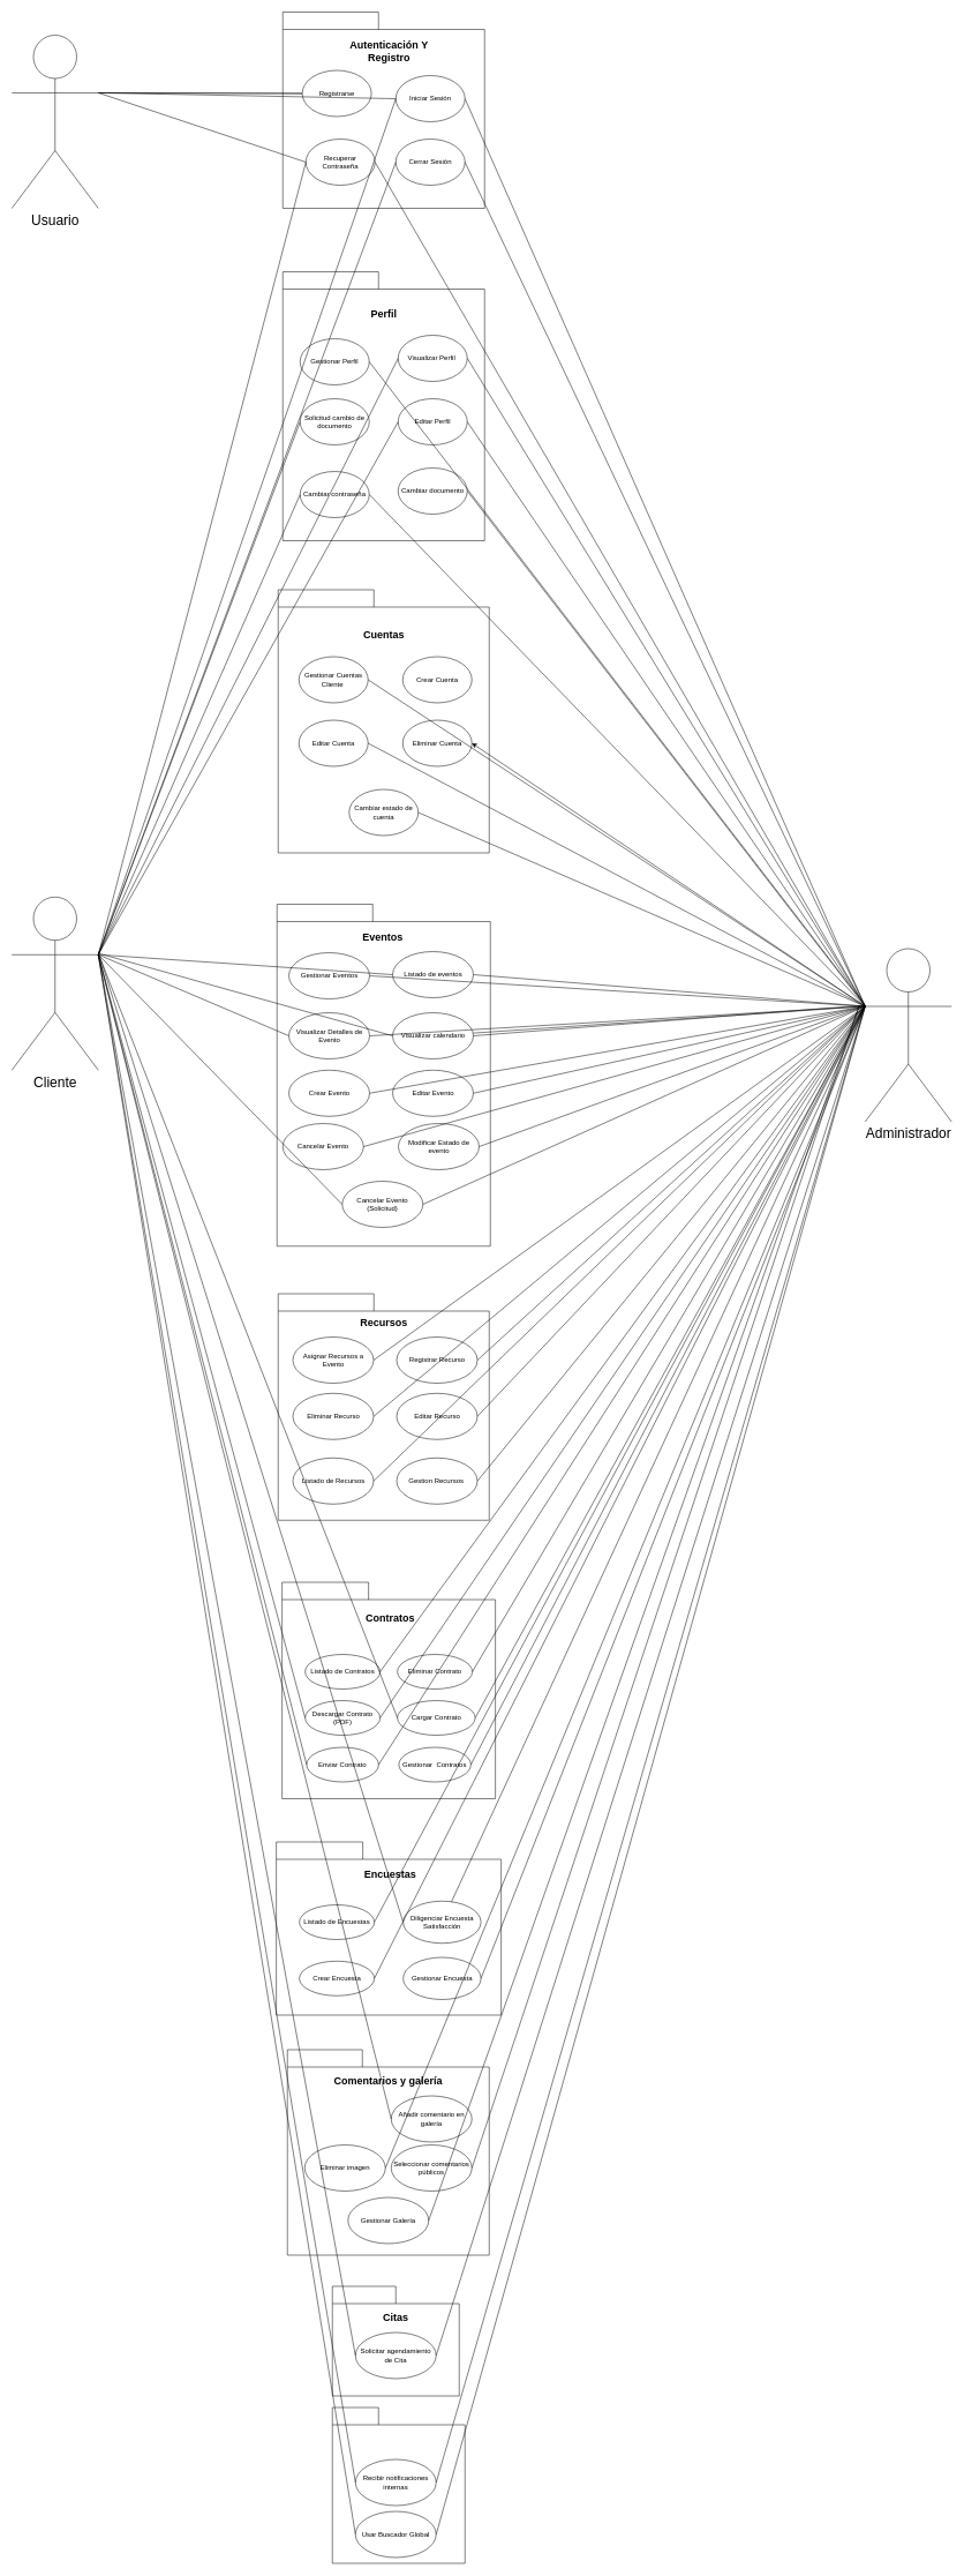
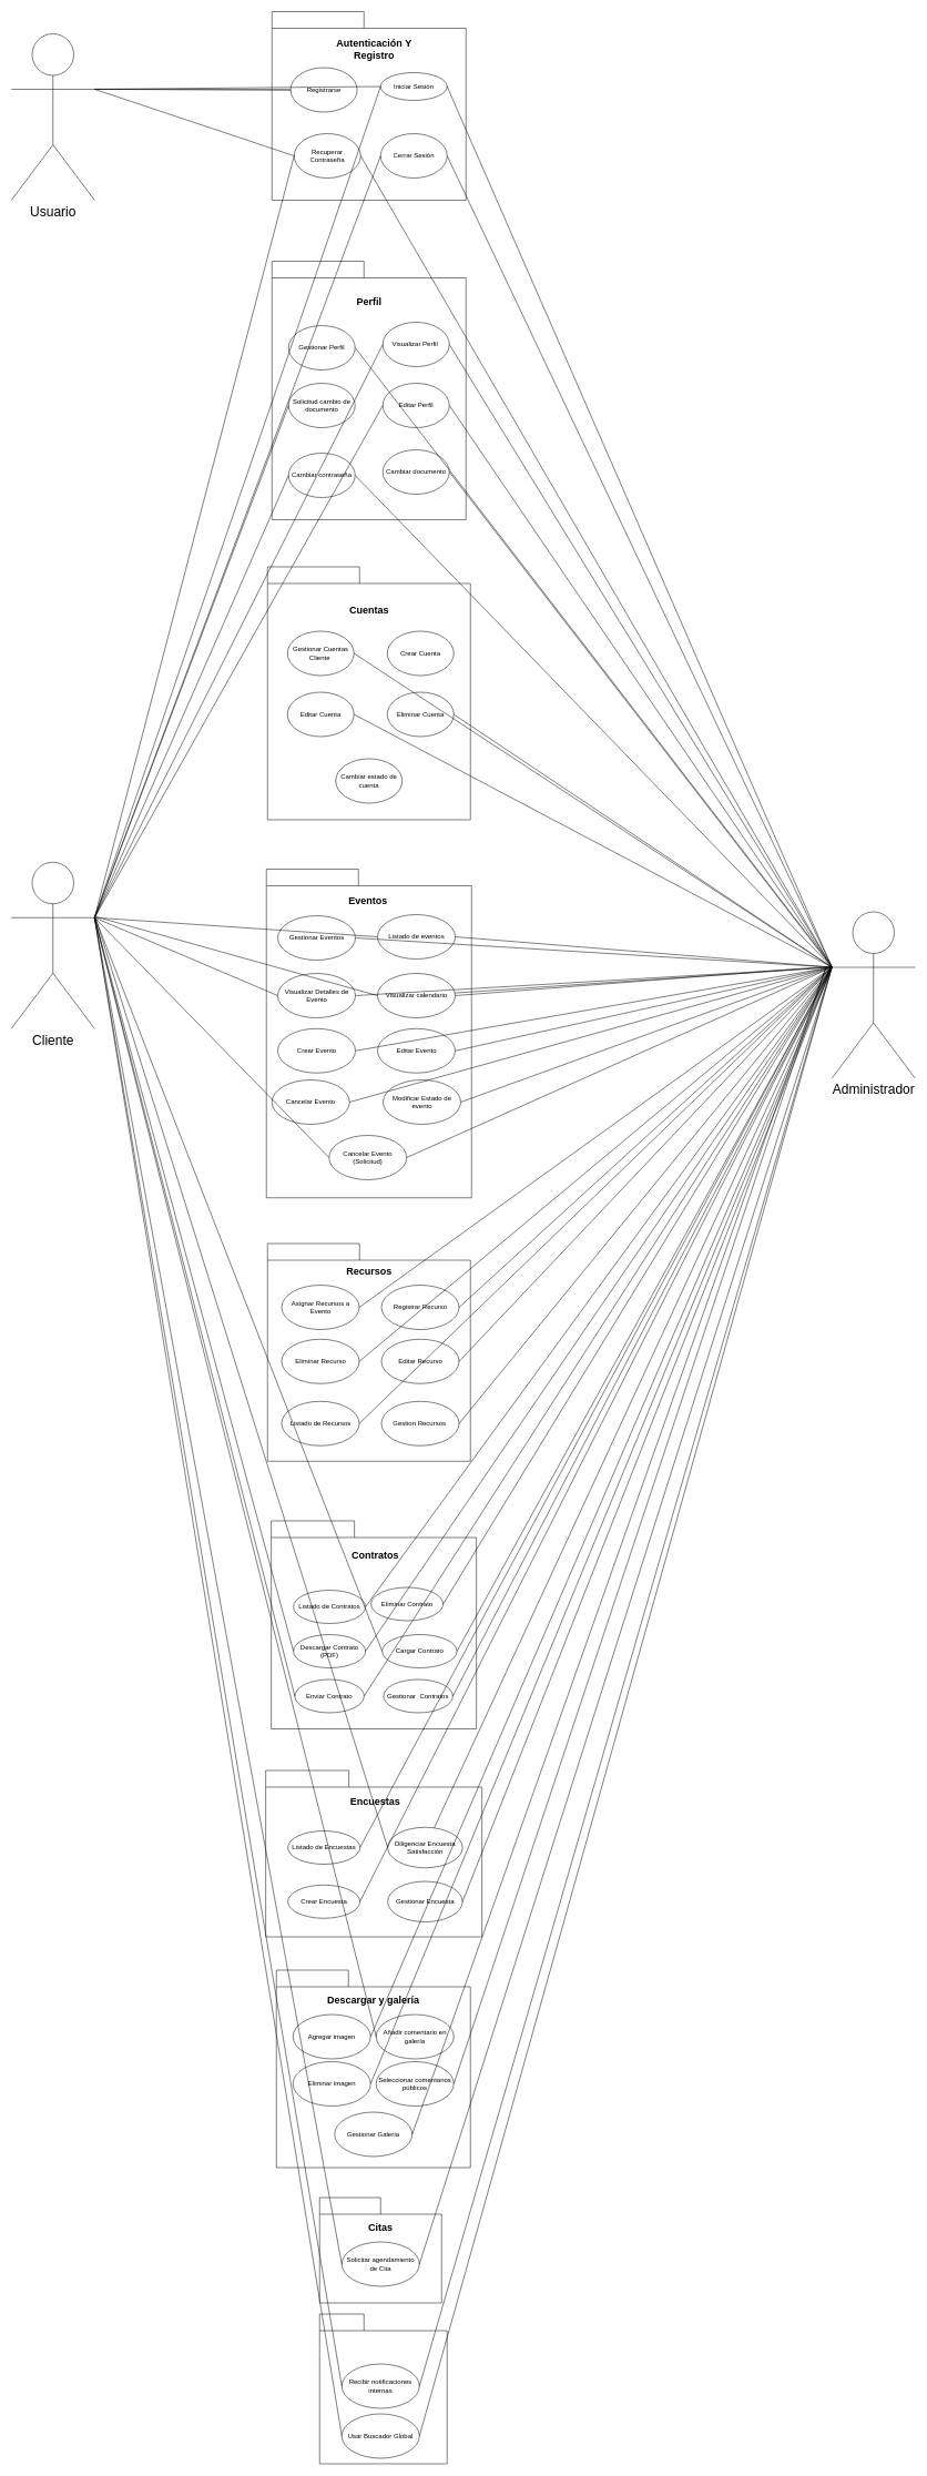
- <mxCell id="16" value="Iniciar Sesión" style="ellipse;whiteSpace=wrap;html=1;" vertex="1" parent="1"><mxGeometry x="686" y="130" width="120" height="80" as="geometry" /></mxCell>
+ <mxCell id="16" value="Iniciar Sesión" style="ellipse;whiteSpace=wrap;html=1;" vertex="1" parent="1"><mxGeometry x="686" y="130" width="120" height="50" as="geometry" /></mxCell>
- <mxCell id="104" value="" style="endArrow=classic;html=1;rounded=0;exitX=0;exitY=0.333;exitDx=0;exitDy=0;exitPerimeter=0;entryX=1;entryY=0.5;entryDx=0;entryDy=0;" edge="1" parent="1" source="67" target="35"><mxGeometry width="50" height="50" relative="1" as="geometry"><mxPoint x="2152" y="2407" as="sourcePoint" /><mxPoint x="1290" y="1951" as="targetPoint" /></mxGeometry></mxCell>
+ <mxCell id="104" value="" style="endArrow=none;html=1;rounded=0;exitX=0;exitY=0.333;exitDx=0;exitDy=0;exitPerimeter=0;entryX=1;entryY=0.5;entryDx=0;entryDy=0;" edge="1" parent="1" source="67" target="35"><mxGeometry width="50" height="50" relative="1" as="geometry"><mxPoint x="2152" y="2407" as="sourcePoint" /><mxPoint x="1290" y="1951" as="targetPoint" /></mxGeometry></mxCell>
- <mxCell id="105" value="" style="endArrow=none;html=1;rounded=0;exitX=0;exitY=0.333;exitDx=0;exitDy=0;exitPerimeter=0;entryX=1;entryY=0.5;entryDx=0;entryDy=0;" edge="1" parent="1" source="67" target="36"><mxGeometry width="50" height="50" relative="1" as="geometry"><mxPoint x="2332" y="2397" as="sourcePoint" /><mxPoint x="1470" y="1941" as="targetPoint" /></mxGeometry></mxCell>
+ <mxCell id="135" value="" style="endArrow=none;html=1;rounded=0;exitX=0;exitY=0.333;exitDx=0;exitDy=0;exitPerimeter=0;entryX=1;entryY=0.5;entryDx=0;entryDy=0;" edge="1" parent="1" source="67" target="20"><mxGeometry width="50" height="50" relative="1" as="geometry"><mxPoint x="2059" y="3244" as="sourcePoint" /><mxPoint x="1200" y="3191" as="targetPoint" /></mxGeometry></mxCell>
- <mxCell id="10" value="&lt;div&gt;Eliminar Contrato&lt;/div&gt;" style="ellipse;whiteSpace=wrap;html=1;" vertex="1" parent="1"><mxGeometry x="688.75" y="2866" width="130" height="60" as="geometry" /></mxCell>
+ <mxCell id="10" value="&lt;div&gt;Eliminar Contrato&lt;/div&gt;" style="ellipse;whiteSpace=wrap;html=1;" vertex="1" parent="1"><mxGeometry x="668.75" y="2861" width="130" height="60" as="geometry" /></mxCell>
- <mxCell id="19" value="&lt;span style=&quot;font-size: 18px;&quot;&gt;&lt;b&gt;Comentarios y galería&lt;/b&gt;&lt;/span&gt;" style="text;html=1;align=center;verticalAlign=middle;whiteSpace=wrap;rounded=0;" vertex="1" parent="1"><mxGeometry x="558" y="3581" width="230" height="50" as="geometry" /></mxCell>
+ <mxCell id="19" value="&lt;span style=&quot;font-size: 18px;&quot;&gt;&lt;b&gt;Descargar y galería&lt;/b&gt;&lt;/span&gt;" style="text;html=1;align=center;verticalAlign=middle;whiteSpace=wrap;rounded=0;" vertex="1" parent="1"><mxGeometry x="558" y="3581" width="230" height="50" as="geometry" /></mxCell>
+ <mxCell id="20" value="Agregar imagen" style="ellipse;whiteSpace=wrap;html=1;" vertex="1" parent="1"><mxGeometry x="528" y="3631" width="140" height="80" as="geometry" /></mxCell>
